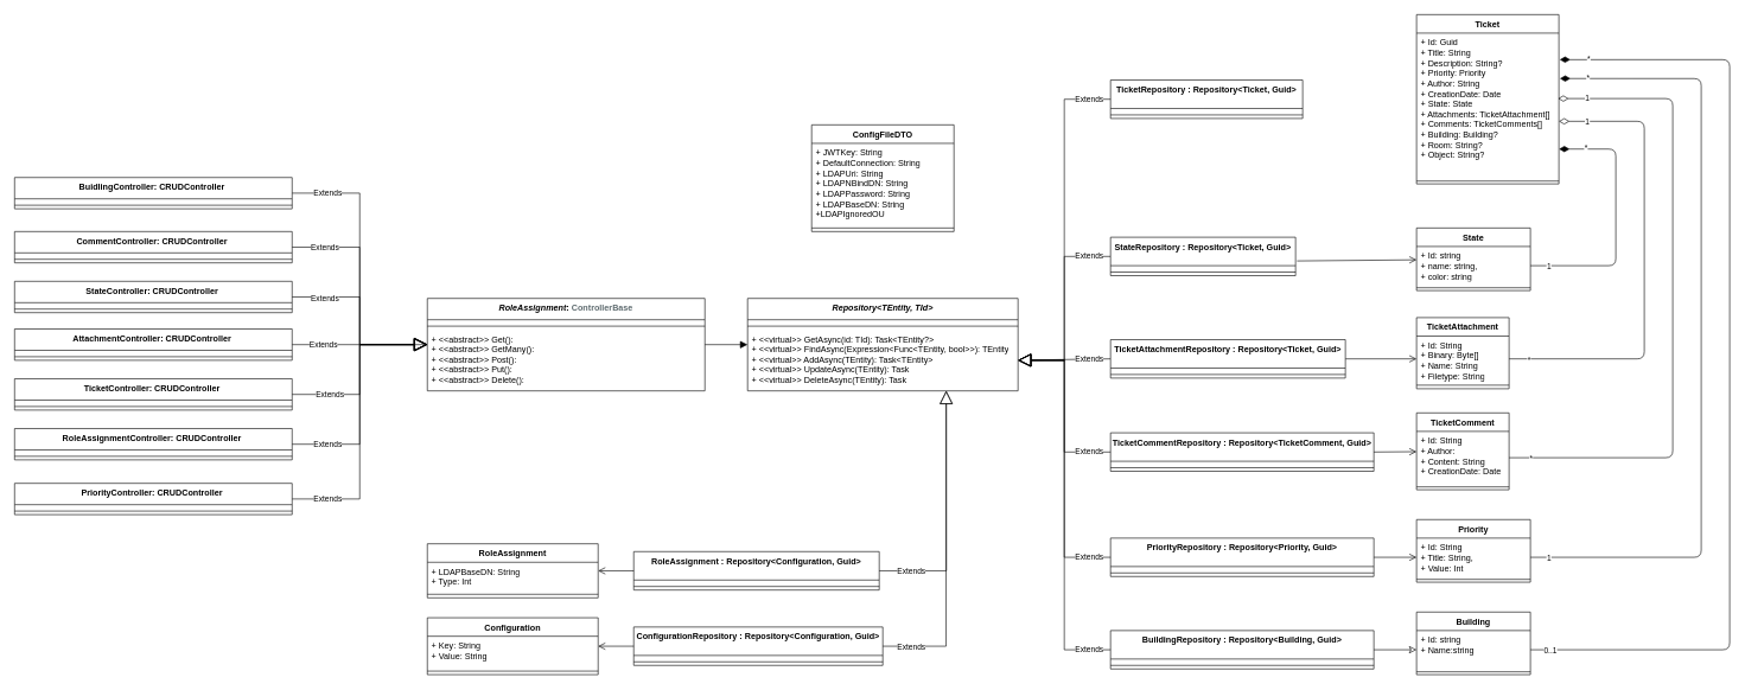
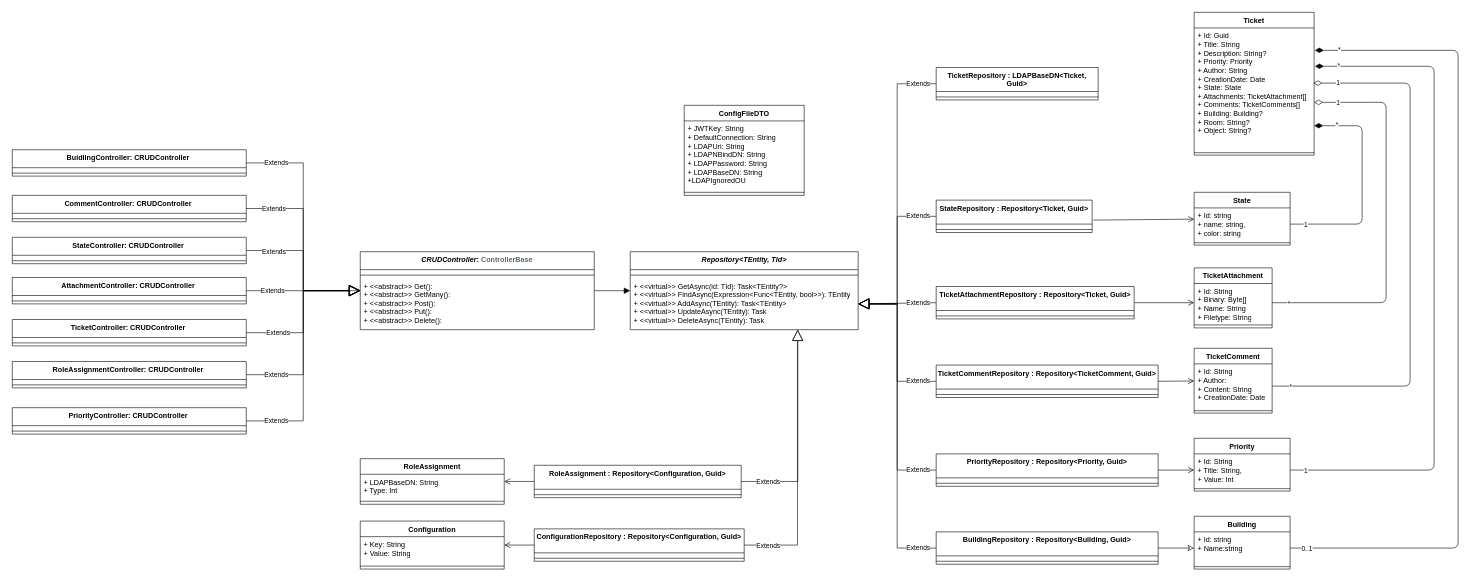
- <mxCell id="66" value="&lt;div&gt;&lt;span style=&quot;background-color: initial;&quot;&gt;TicketRepository :&amp;nbsp;&lt;/span&gt;&lt;span style=&quot;background-color: initial;&quot;&gt;Repository&amp;lt;Ticket, Guid&amp;gt;&lt;/span&gt;&lt;br&gt;&lt;/div&gt;" style="swimlane;fontStyle=1;align=center;verticalAlign=top;childLayout=stackLayout;horizontal=1;startSize=40;horizontalStack=0;resizeParent=1;resizeParentMax=0;resizeLast=0;collapsible=1;marginBottom=0;whiteSpace=wrap;html=1;" parent="1" vertex="1"><mxGeometry x="1560" y="112" width="270" height="54" as="geometry" /></mxCell>
+ <mxCell id="66" value="&lt;div&gt;&lt;span style=&quot;background-color: initial;&quot;&gt;TicketRepository :&amp;nbsp;&lt;/span&gt;&lt;span style=&quot;background-color: initial;&quot;&gt;LDAPBaseDN&amp;lt;Ticket, Guid&amp;gt;&lt;/span&gt;&lt;br&gt;&lt;/div&gt;" style="swimlane;fontStyle=1;align=center;verticalAlign=top;childLayout=stackLayout;horizontal=1;startSize=40;horizontalStack=0;resizeParent=1;resizeParentMax=0;resizeLast=0;collapsible=1;marginBottom=0;whiteSpace=wrap;html=1;" parent="1" vertex="1"><mxGeometry x="1560" y="112" width="270" height="54" as="geometry" /></mxCell>
- <mxCell id="30" value="&lt;div&gt;&lt;span style=&quot;background-color: initial;&quot;&gt;&lt;i&gt;RoleAssignment&lt;/i&gt;: &lt;font color=&quot;#5d6a6e&quot;&gt;ControllerBase&lt;/font&gt;&lt;/span&gt;&lt;br&gt;&lt;/div&gt;" style="swimlane;fontStyle=1;align=center;verticalAlign=top;childLayout=stackLayout;horizontal=1;startSize=30;horizontalStack=0;resizeParent=1;resizeParentMax=0;resizeLast=0;collapsible=1;marginBottom=0;whiteSpace=wrap;html=1;" parent="1" vertex="1"><mxGeometry x="600" y="419" width="390" height="130" as="geometry" /></mxCell>
+ <mxCell id="30" value="&lt;div&gt;&lt;span style=&quot;background-color: initial;&quot;&gt;&lt;i&gt;CRUDController&lt;/i&gt;: &lt;font color=&quot;#5d6a6e&quot;&gt;ControllerBase&lt;/font&gt;&lt;/span&gt;&lt;br&gt;&lt;/div&gt;" style="swimlane;fontStyle=1;align=center;verticalAlign=top;childLayout=stackLayout;horizontal=1;startSize=30;horizontalStack=0;resizeParent=1;resizeParentMax=0;resizeLast=0;collapsible=1;marginBottom=0;whiteSpace=wrap;html=1;" parent="1" vertex="1"><mxGeometry x="600" y="419" width="390" height="130" as="geometry" /></mxCell>
